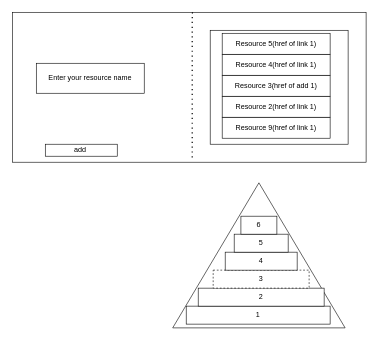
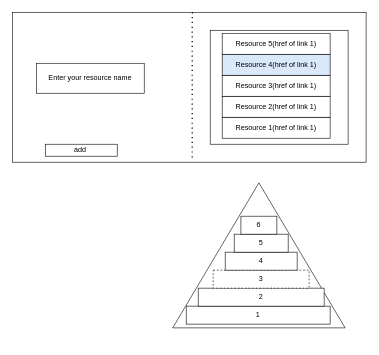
- <mxCell id="10" value="Resource 4(href of link 1)" style="rounded=0;whiteSpace=wrap;html=1;" parent="1" vertex="1"><mxGeometry x="370" y="90" width="180" height="35" as="geometry" /></mxCell>
+ <mxCell id="10" value="Resource 4(href of link 1)" style="rounded=0;whiteSpace=wrap;html=1;fillColor=#dae8fc;" parent="1" vertex="1"><mxGeometry x="370" y="90" width="180" height="35" as="geometry" /></mxCell>
- <mxCell id="9" value="Resource 3(href of add 1)" style="rounded=0;whiteSpace=wrap;html=1;" parent="1" vertex="1"><mxGeometry x="370" y="125" width="180" height="35" as="geometry" /></mxCell>
+ <mxCell id="9" value="Resource 3(href of link 1)" style="rounded=0;whiteSpace=wrap;html=1;" parent="1" vertex="1"><mxGeometry x="370" y="125" width="180" height="35" as="geometry" /></mxCell>
- <mxCell id="7" value="Resource 9(href of link 1)" style="rounded=0;whiteSpace=wrap;html=1;" parent="1" vertex="1"><mxGeometry x="370" y="195" width="180" height="35" as="geometry" /></mxCell>
+ <mxCell id="7" value="Resource 1(href of link 1)" style="rounded=0;whiteSpace=wrap;html=1;" parent="1" vertex="1"><mxGeometry x="370" y="195" width="180" height="35" as="geometry" /></mxCell>
